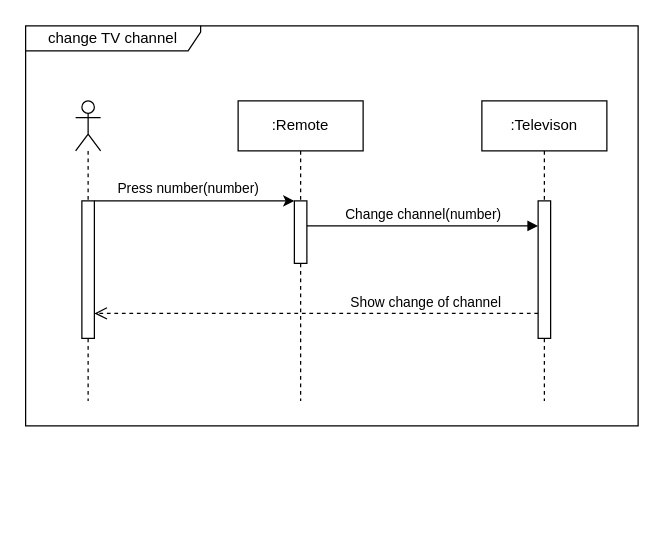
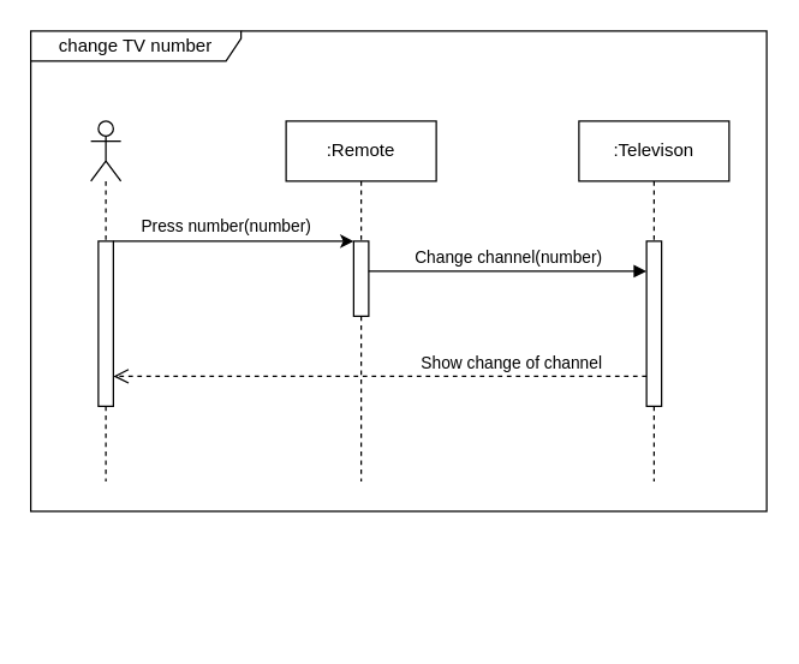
- <mxCell id="8" value="change TV channel" style="shape=umlFrame;whiteSpace=wrap;html=1;pointerEvents=0;width=140;height=20;" vertex="1" parent="1"><mxGeometry x="20" width="490" height="320" as="geometry" y="20" /></mxCell>
+ <mxCell id="8" value="change TV number" style="shape=umlFrame;whiteSpace=wrap;html=1;pointerEvents=0;width=140;height=20;" vertex="1" parent="1"><mxGeometry x="20" width="490" height="320" as="geometry" y="20" /></mxCell>
